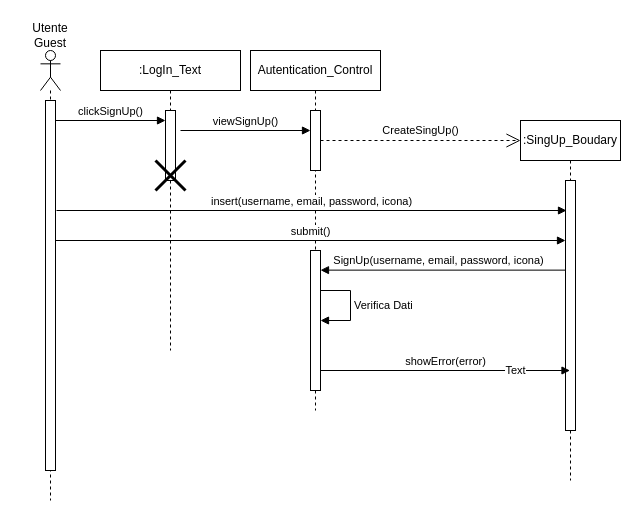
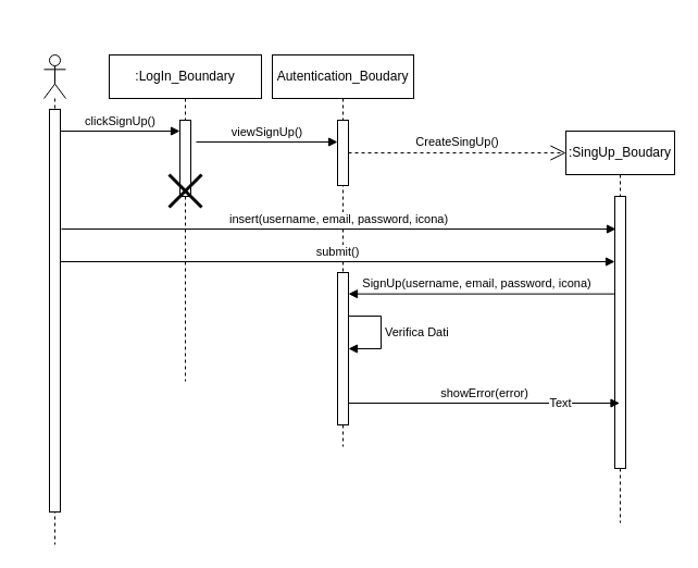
- <mxCell id="7" value="Utente Guest" style="text;html=1;align=center;verticalAlign=middle;whiteSpace=wrap;rounded=0;" vertex="1" parent="1"><mxGeometry x="20" y="20" width="60" height="30" as="geometry" /></mxCell>
- <mxCell id="2" value=":LogIn_Text" style="shape=umlLifeline;perimeter=lifelinePerimeter;whiteSpace=wrap;html=1;container=1;dropTarget=0;collapsible=0;recursiveResize=0;outlineConnect=0;portConstraint=eastwest;newEdgeStyle={&quot;curved&quot;:0,&quot;rounded&quot;:0};" vertex="1" parent="1"><mxGeometry x="100" y="50" width="140" height="300" as="geometry" /></mxCell>
+ <mxCell id="2" value=":LogIn_Boundary" style="shape=umlLifeline;perimeter=lifelinePerimeter;whiteSpace=wrap;html=1;container=1;dropTarget=0;collapsible=0;recursiveResize=0;outlineConnect=0;portConstraint=eastwest;newEdgeStyle={&quot;curved&quot;:0,&quot;rounded&quot;:0};" vertex="1" parent="1"><mxGeometry x="100" y="50" width="140" height="300" as="geometry" /></mxCell>
- <mxCell id="8" value="Autentication_Control" style="shape=umlLifeline;perimeter=lifelinePerimeter;whiteSpace=wrap;html=1;container=1;dropTarget=0;collapsible=0;recursiveResize=0;outlineConnect=0;portConstraint=eastwest;newEdgeStyle={&quot;curved&quot;:0,&quot;rounded&quot;:0};" vertex="1" parent="1"><mxGeometry x="250" y="50" width="130" height="360" as="geometry" /></mxCell>
+ <mxCell id="8" value="Autentication_Boudary" style="shape=umlLifeline;perimeter=lifelinePerimeter;whiteSpace=wrap;html=1;container=1;dropTarget=0;collapsible=0;recursiveResize=0;outlineConnect=0;portConstraint=eastwest;newEdgeStyle={&quot;curved&quot;:0,&quot;rounded&quot;:0};" vertex="1" parent="1"><mxGeometry x="250" y="50" width="130" height="360" as="geometry" /></mxCell>
